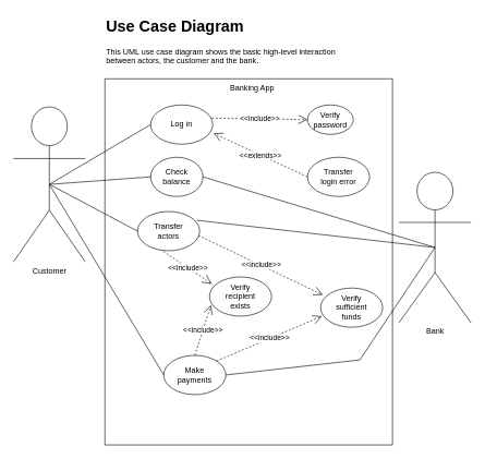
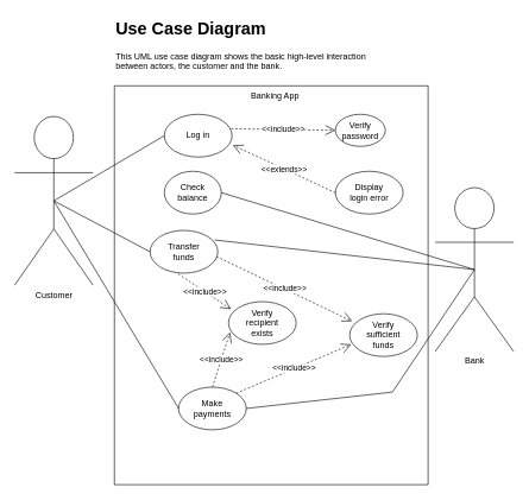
- <mxCell id="9" value="Transfer&lt;div&gt;login error&lt;/div&gt;" style="ellipse;whiteSpace=wrap;html=1;" vertex="1" parent="2"><mxGeometry x="310" y="120" width="95" height="60" as="geometry" /></mxCell>
+ <mxCell id="9" value="Display&lt;div&gt;login error&lt;/div&gt;" style="ellipse;whiteSpace=wrap;html=1;" vertex="1" parent="2"><mxGeometry x="310" y="120" width="95" height="60" as="geometry" /></mxCell>
- <mxCell id="21" value="" style="endArrow=none;html=1;rounded=0;exitX=0.5;exitY=0.5;exitDx=0;exitDy=0;exitPerimeter=0;entryX=0;entryY=0.5;entryDx=0;entryDy=0;" edge="1" parent="1" source="18" target="5"><mxGeometry width="50" height="50" relative="1" as="geometry"><mxPoint x="370" y="360" as="sourcePoint" /><mxPoint x="460" y="320" as="targetPoint" /></mxGeometry></mxCell>
- <mxCell id="7" value="Transfer&lt;div&gt;actors&lt;/div&gt;" style="ellipse;whiteSpace=wrap;html=1;" vertex="1" parent="2"><mxGeometry x="50" y="203" width="95" height="60" as="geometry" /></mxCell>
+ <mxCell id="7" value="Transfer&lt;div&gt;funds&lt;/div&gt;" style="ellipse;whiteSpace=wrap;html=1;" vertex="1" parent="2"><mxGeometry x="50" y="203" width="95" height="60" as="geometry" /></mxCell>
